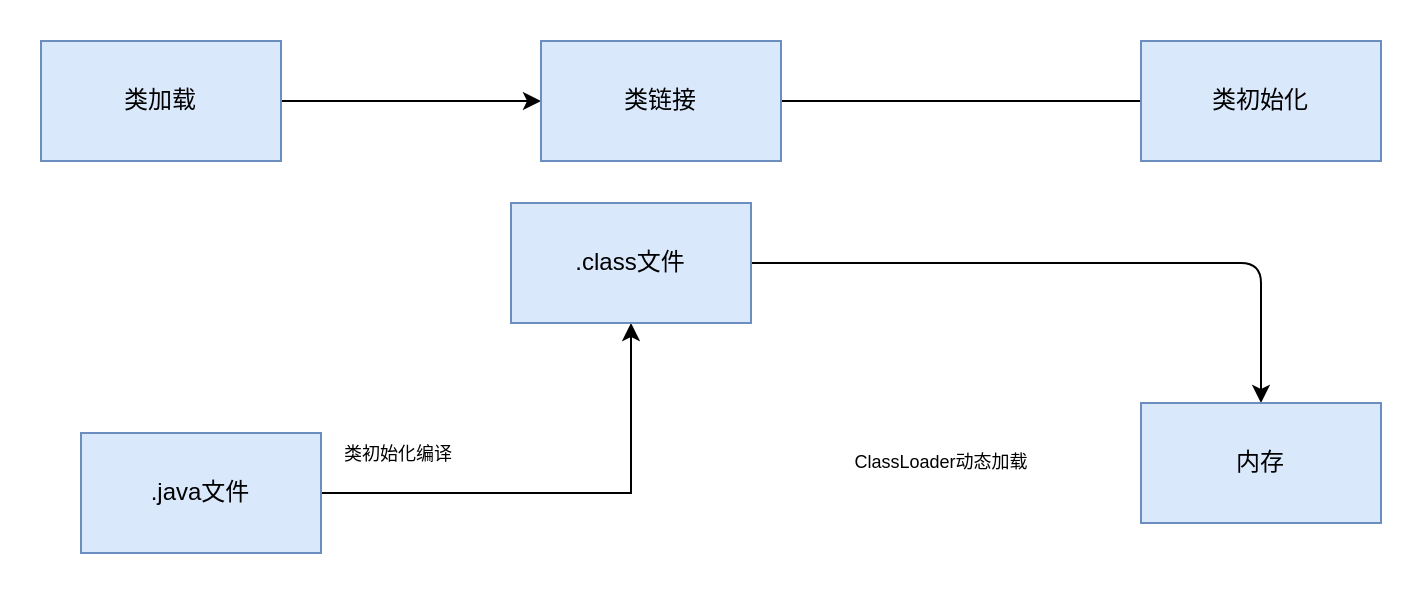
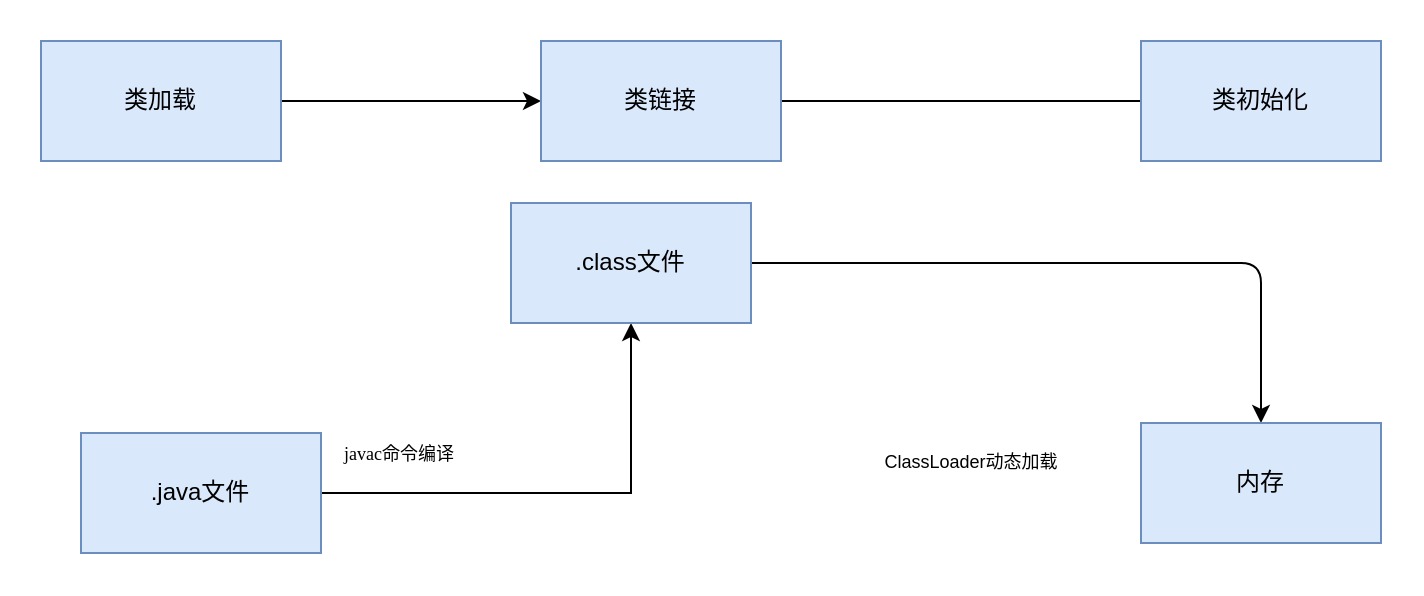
- <mxCell id="6" value="&lt;font style=&quot;font-size: 9px;&quot;&gt;&lt;span style=&quot;caret-color: rgba(255, 255, 255, 0.78); font-family: &amp;quot;Songti SC&amp;quot;;&quot;&gt;类初始化&lt;/span&gt;编译&lt;/font&gt;" style="text;html=1;strokeColor=none;fillColor=none;align=left;verticalAlign=middle;whiteSpace=wrap;rounded=0;" vertex="1" parent="1"><mxGeometry x="170" y="211" width="60" height="30" as="geometry" /></mxCell>
+ <mxCell id="6" value="&lt;font style=&quot;font-size: 9px;&quot;&gt;&lt;span style=&quot;caret-color: rgba(255, 255, 255, 0.78); font-family: &amp;quot;Songti SC&amp;quot;;&quot;&gt;javac命令&lt;/span&gt;编译&lt;/font&gt;" style="text;html=1;strokeColor=none;fillColor=none;align=left;verticalAlign=middle;whiteSpace=wrap;rounded=0;" vertex="1" parent="1"><mxGeometry x="170" y="211" width="60" height="30" as="geometry" /></mxCell>
- <mxCell id="8" value="ClassLoader动态加载&lt;br&gt;" style="text;html=1;align=center;verticalAlign=middle;resizable=0;points=[];autosize=1;strokeColor=none;fillColor=none;fontSize=9;fontColor=#000000;" vertex="1" parent="1"><mxGeometry x="415" y="221" width="110" height="20" as="geometry" /></mxCell>
+ <mxCell id="8" value="ClassLoader动态加载&lt;br&gt;" style="text;html=1;align=center;verticalAlign=middle;resizable=0;points=[];autosize=1;strokeColor=none;fillColor=none;fontSize=9;fontColor=#000000;" vertex="1" parent="1"><mxGeometry x="430" y="221" width="110" height="20" as="geometry" /></mxCell>
- <mxCell id="7" value="内存" style="rounded=0;whiteSpace=wrap;html=1;fillColor=#dae8fc;strokeColor=#6c8ebf;" vertex="1" parent="1"><mxGeometry x="570" y="201" width="120" height="60" as="geometry" /></mxCell>
+ <mxCell id="7" value="内存" style="rounded=0;whiteSpace=wrap;html=1;fillColor=#dae8fc;strokeColor=#6c8ebf;" vertex="1" parent="1"><mxGeometry x="570" y="211" width="120" height="60" as="geometry" /></mxCell>
